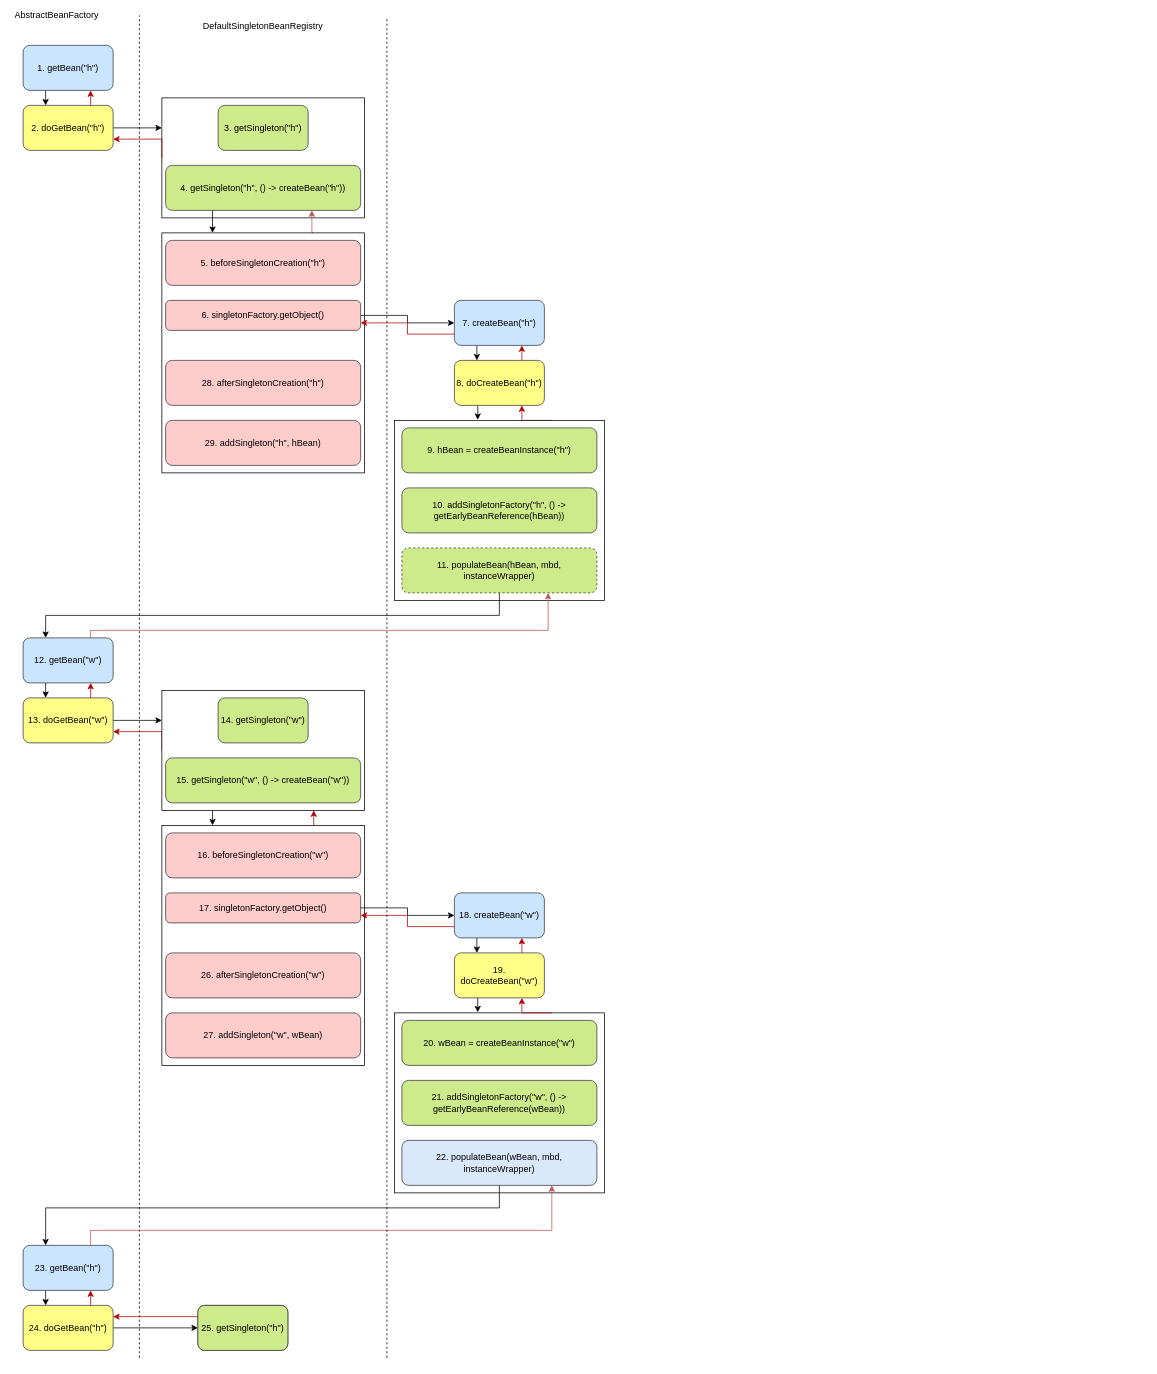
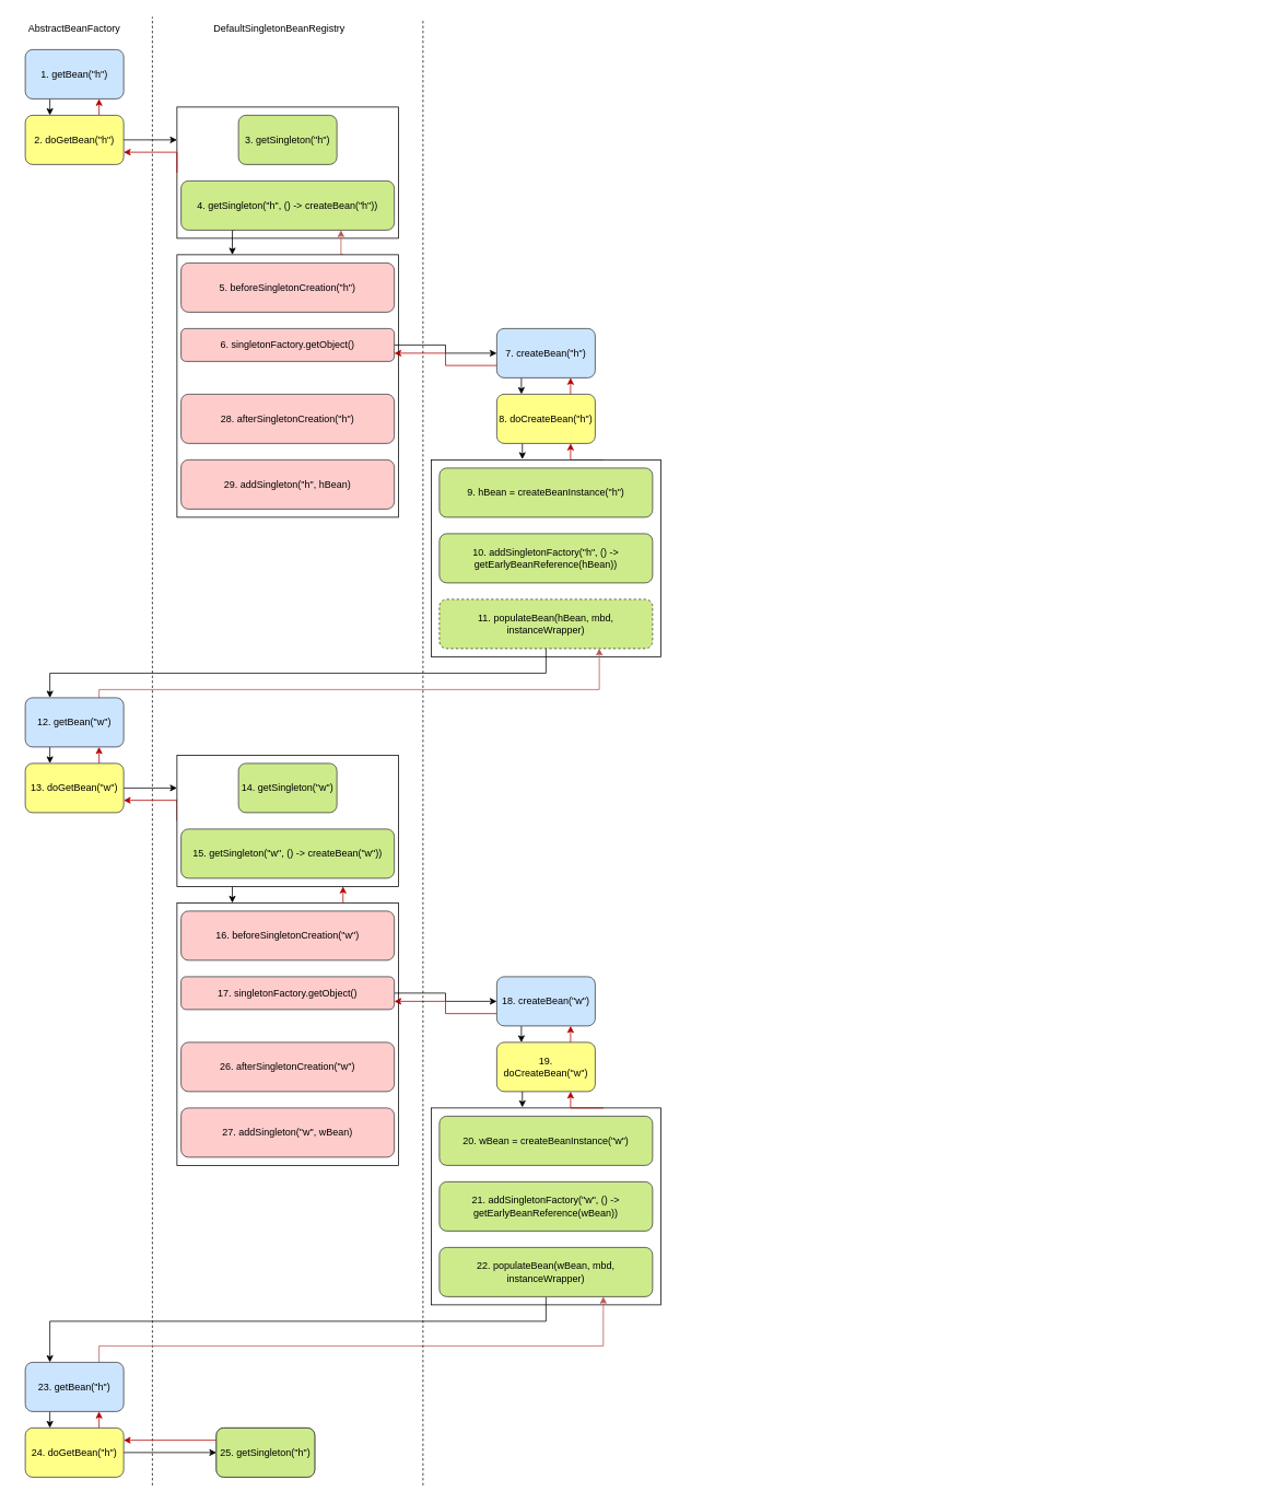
- <mxCell id="9" value="AbstractBeanFactory" style="text;html=1;strokeColor=none;fillColor=none;align=center;verticalAlign=middle;whiteSpace=wrap;rounded=0;fontSize=12;fontFamily=Helvetica;fontColor=default;" vertex="1" parent="1"><mxGeometry x="5" y="5" width="140" height="30" as="geometry" /></mxCell>
+ <mxCell id="9" value="AbstractBeanFactory" style="text;html=1;strokeColor=none;fillColor=none;align=center;verticalAlign=middle;whiteSpace=wrap;rounded=0;fontSize=12;fontFamily=Helvetica;fontColor=default;" vertex="1" parent="1"><mxGeometry x="20" y="20" width="140" height="30" as="geometry" /></mxCell>
- <mxCell id="10" value="DefaultSingletonBeanRegistry" style="text;html=1;strokeColor=none;fillColor=none;align=center;verticalAlign=middle;whiteSpace=wrap;rounded=0;fontSize=12;fontFamily=Helvetica;fontColor=default;" vertex="1" parent="1"><mxGeometry x="245" y="20" width="210" height="30" as="geometry" /></mxCell>
+ <mxCell id="10" value="DefaultSingletonBeanRegistry" style="text;html=1;strokeColor=none;fillColor=none;align=center;verticalAlign=middle;whiteSpace=wrap;rounded=0;fontSize=12;fontFamily=Helvetica;fontColor=default;" vertex="1" parent="1"><mxGeometry x="235" y="20" width="210" height="30" as="geometry" /></mxCell>
- <mxCell id="74" value="22. populateBean(wBean, mbd, instanceWrapper)" style="rounded=1;whiteSpace=wrap;html=1;strokeColor=#36393d;fontFamily=Helvetica;fontSize=12;fillColor=#dae8fc;" vertex="1" parent="1"><mxGeometry x="535" y="1520" width="260" height="60" as="geometry" /></mxCell>
+ <mxCell id="74" value="22. populateBean(wBean, mbd, instanceWrapper)" style="rounded=1;whiteSpace=wrap;html=1;strokeColor=#36393d;fontFamily=Helvetica;fontSize=12;fillColor=#cdeb8b;" vertex="1" parent="1"><mxGeometry x="535" y="1520" width="260" height="60" as="geometry" /></mxCell>
